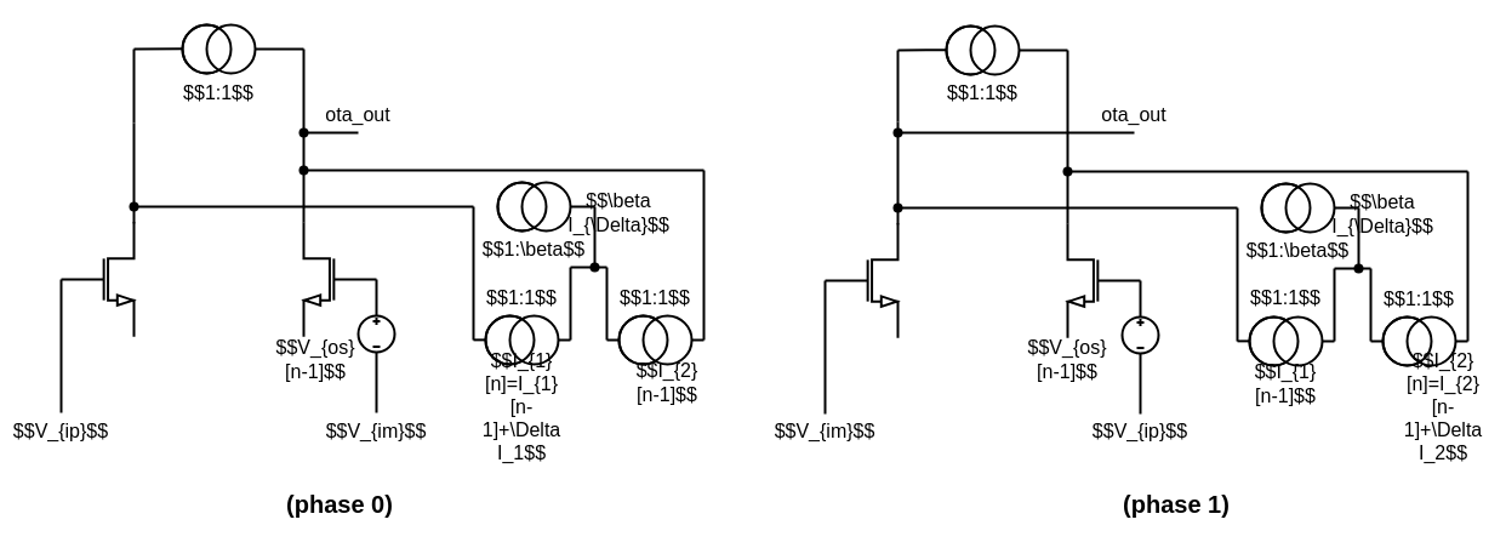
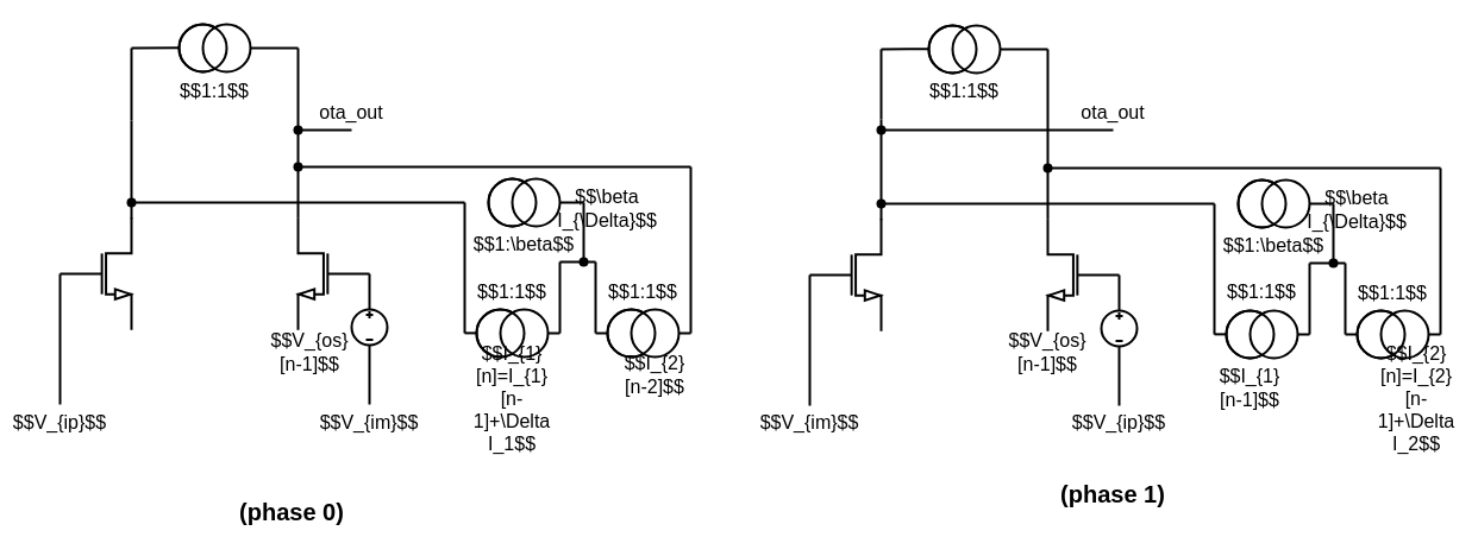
- <mxCell id="36" value="&lt;font style=&quot;font-size: 16px;&quot;&gt;$$I_{2}[n-1]$$&lt;/font&gt;" style="text;html=1;align=center;verticalAlign=middle;whiteSpace=wrap;rounded=0;strokeWidth=2;" parent="1" vertex="1"><mxGeometry x="520" y="300" width="60" height="30" as="geometry" /></mxCell>
+ <mxCell id="36" value="&lt;font style=&quot;font-size: 16px;&quot;&gt;$$I_{2}[n-2]$$&lt;/font&gt;" style="text;html=1;align=center;verticalAlign=middle;whiteSpace=wrap;rounded=0;strokeWidth=2;" parent="1" vertex="1"><mxGeometry x="520" y="300" width="60" height="30" as="geometry" /></mxCell>
- <mxCell id="71" value="&lt;font style=&quot;font-size: 16px;&quot;&gt;$$I_{1}[n-1]$$&lt;/font&gt;" style="text;html=1;align=center;verticalAlign=middle;whiteSpace=wrap;rounded=0;strokeWidth=2;" parent="1" vertex="1"><mxGeometry x="1030" y="301" width="60" height="30" as="geometry" /></mxCell>
+ <mxCell id="71" value="&lt;font style=&quot;font-size: 16px;&quot;&gt;$$I_{1}[n-1]$$&lt;/font&gt;" style="text;html=1;align=center;verticalAlign=middle;whiteSpace=wrap;rounded=0;strokeWidth=2;" parent="1" vertex="1"><mxGeometry x="1020" y="311" width="60" height="30" as="geometry" /></mxCell>
- <mxCell id="81" value="&lt;font size=&quot;1&quot; style=&quot;&quot;&gt;&lt;b style=&quot;font-size: 20px;&quot;&gt;(phase 0)&lt;/b&gt;&lt;/font&gt;" style="text;html=1;align=center;verticalAlign=middle;whiteSpace=wrap;rounded=0;strokeWidth=2;" parent="1" vertex="1"><mxGeometry x="235" y="400" width="90" height="30" as="geometry" /></mxCell>
+ <mxCell id="81" value="&lt;font size=&quot;1&quot; style=&quot;&quot;&gt;&lt;b style=&quot;font-size: 20px;&quot;&gt;(phase 0)&lt;/b&gt;&lt;/font&gt;" style="text;html=1;align=center;verticalAlign=middle;whiteSpace=wrap;rounded=0;strokeWidth=2;" parent="1" vertex="1"><mxGeometry x="200" y="415" width="90" height="30" as="geometry" /></mxCell>
- <mxCell id="82" value="&lt;font size=&quot;1&quot; style=&quot;&quot;&gt;&lt;b style=&quot;font-size: 20px;&quot;&gt;(phase 1)&lt;/b&gt;&lt;/font&gt;" style="text;html=1;align=center;verticalAlign=middle;whiteSpace=wrap;rounded=0;strokeWidth=2;" parent="1" vertex="1"><mxGeometry x="925" y="400" width="90" height="30" as="geometry" /></mxCell>
+ <mxCell id="82" value="&lt;font size=&quot;1&quot; style=&quot;&quot;&gt;&lt;b style=&quot;font-size: 20px;&quot;&gt;(phase 1)&lt;/b&gt;&lt;/font&gt;" style="text;html=1;align=center;verticalAlign=middle;whiteSpace=wrap;rounded=0;strokeWidth=2;" parent="1" vertex="1"><mxGeometry x="890" y="400" width="90" height="30" as="geometry" /></mxCell>
